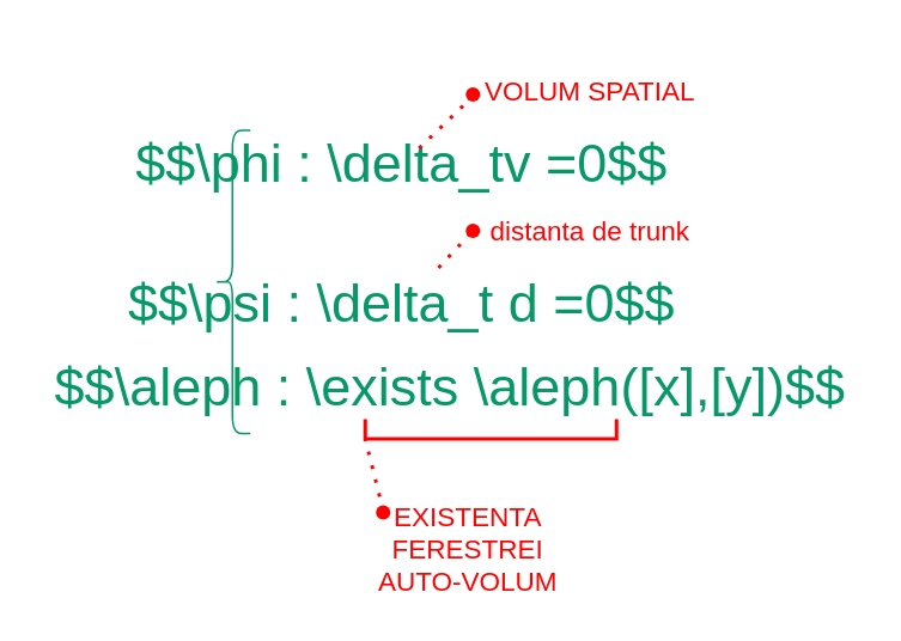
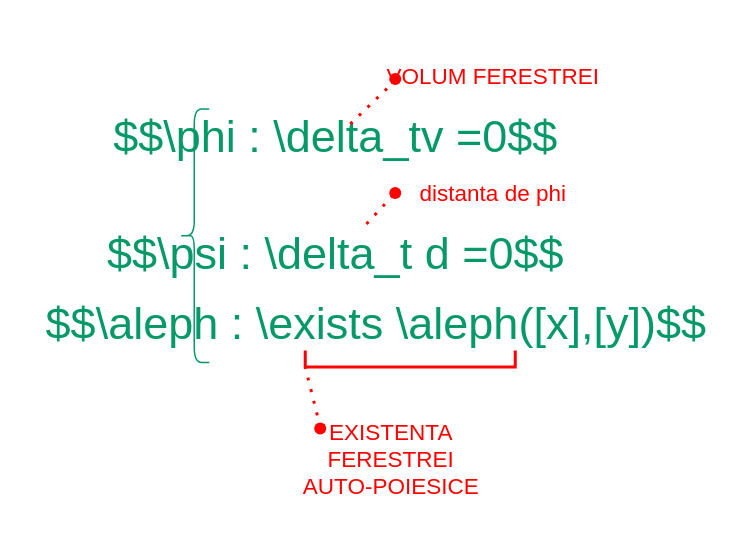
- <mxCell id="10" value="&lt;font color=&quot;#ff0000&quot;&gt;&lt;font style=&quot;font-size: 15px&quot;&gt;VOLUM SPATIAL&lt;/font&gt;&lt;br&gt;&lt;/font&gt;" style="text;html=1;align=center;verticalAlign=middle;resizable=0;points=[];autosize=1;strokeColor=none;fillColor=none;fontSize=30;fontColor=#069968;" vertex="1" parent="1"><mxGeometry x="263" y="20" width="130" height="50" as="geometry" /></mxCell>
+ <mxCell id="10" value="&lt;font color=&quot;#ff0000&quot;&gt;&lt;font style=&quot;font-size: 15px&quot;&gt;VOLUM FERESTREI&lt;/font&gt;&lt;br&gt;&lt;/font&gt;" style="text;html=1;align=center;verticalAlign=middle;resizable=0;points=[];autosize=1;strokeColor=none;fillColor=none;fontSize=30;fontColor=#069968;" vertex="1" parent="1"><mxGeometry x="263" y="20" width="130" height="50" as="geometry" /></mxCell>
- <mxCell id="11" value="distanta de trunk" style="text;html=1;align=center;verticalAlign=middle;resizable=0;points=[];autosize=1;strokeColor=none;fillColor=none;fontSize=15;fontColor=#FF0000;" vertex="1" parent="1"><mxGeometry x="263" y="118" width="130" height="20" as="geometry" /></mxCell>
+ <mxCell id="11" value="distanta de phi" style="text;html=1;align=center;verticalAlign=middle;resizable=0;points=[];autosize=1;strokeColor=none;fillColor=none;fontSize=15;fontColor=#FF0000;" vertex="1" parent="1"><mxGeometry x="263" y="118" width="130" height="20" as="geometry" /></mxCell>
- <mxCell id="12" value="EXISTENTA&lt;br&gt;FERESTREI&lt;br&gt;AUTO-VOLUM" style="text;html=1;align=center;verticalAlign=middle;resizable=0;points=[];autosize=1;strokeColor=none;fillColor=none;fontSize=15;fontColor=#FF0000;" vertex="1" parent="1"><mxGeometry x="195" y="275" width="130" height="60" as="geometry" /></mxCell>
+ <mxCell id="12" value="EXISTENTA&lt;br&gt;FERESTREI&lt;br&gt;AUTO-POIESICE" style="text;html=1;align=center;verticalAlign=middle;resizable=0;points=[];autosize=1;strokeColor=none;fillColor=none;fontSize=15;fontColor=#FF0000;" vertex="1" parent="1"><mxGeometry x="195" y="275" width="130" height="60" as="geometry" /></mxCell>
